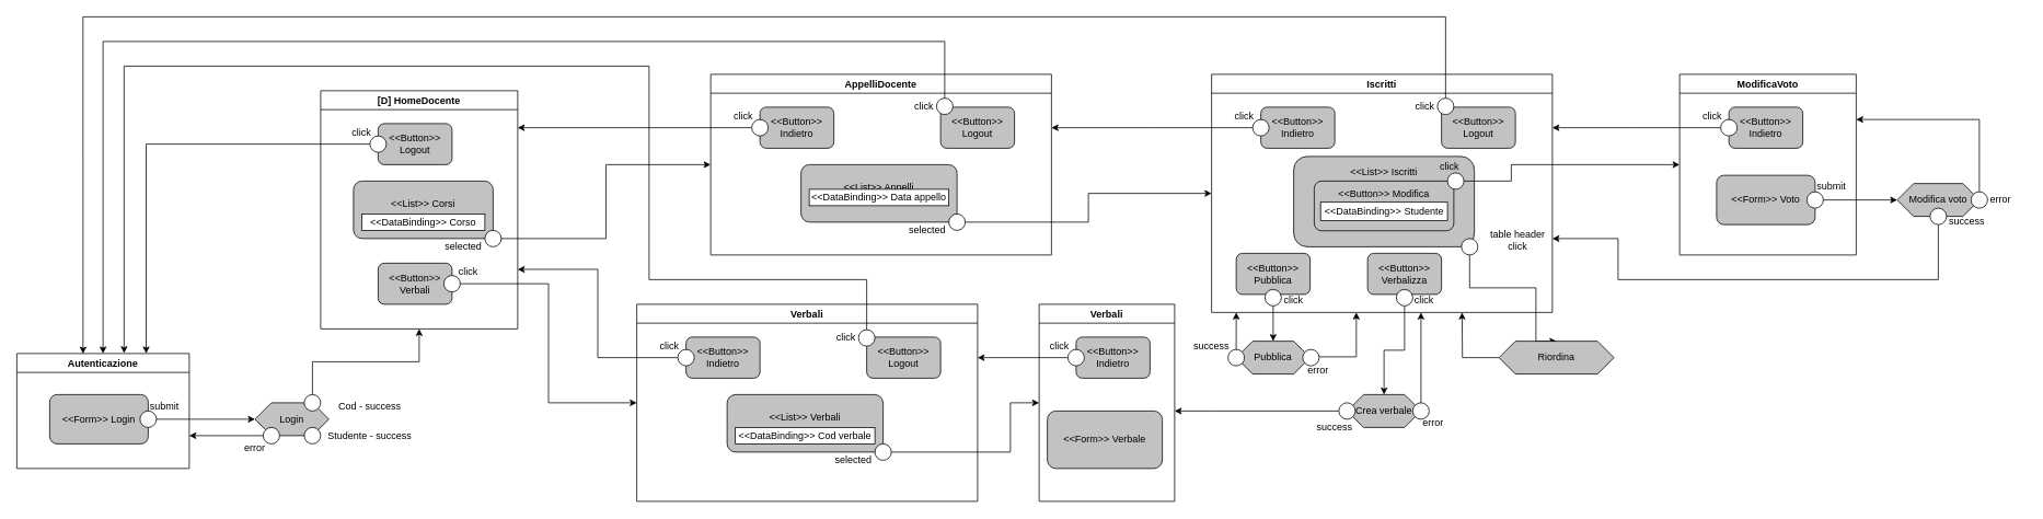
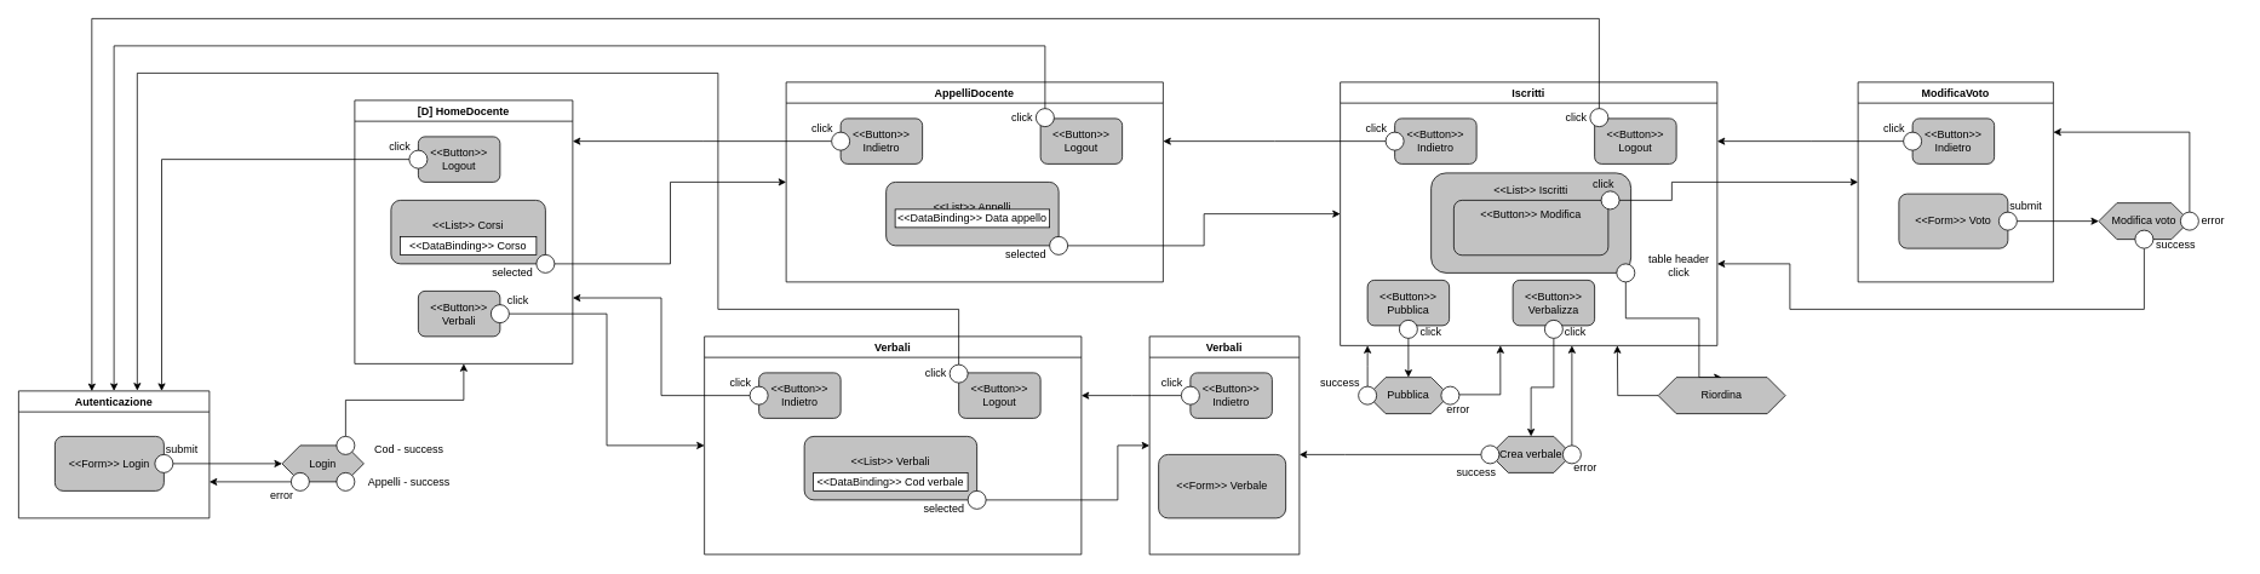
- <mxCell id="64" value="&amp;lt;&amp;lt;DataBinding&amp;gt;&amp;gt; Studente" style="rounded=0;whiteSpace=wrap;html=1;" vertex="1" parent="55"><mxGeometry x="132.75" y="155.75" width="154.5" height="22.5" as="geometry" /></mxCell>
- <mxCell id="26" value="Studente -&amp;nbsp;success" style="text;html=1;align=center;verticalAlign=middle;whiteSpace=wrap;rounded=0;" vertex="1" parent="1"><mxGeometry x="390" y="515" width="120" height="30" as="geometry" /></mxCell>
+ <mxCell id="26" value="Appelli -&amp;nbsp;success" style="text;html=1;align=center;verticalAlign=middle;whiteSpace=wrap;rounded=0;" vertex="1" parent="1"><mxGeometry x="390" y="515" width="120" height="30" as="geometry" /></mxCell>
